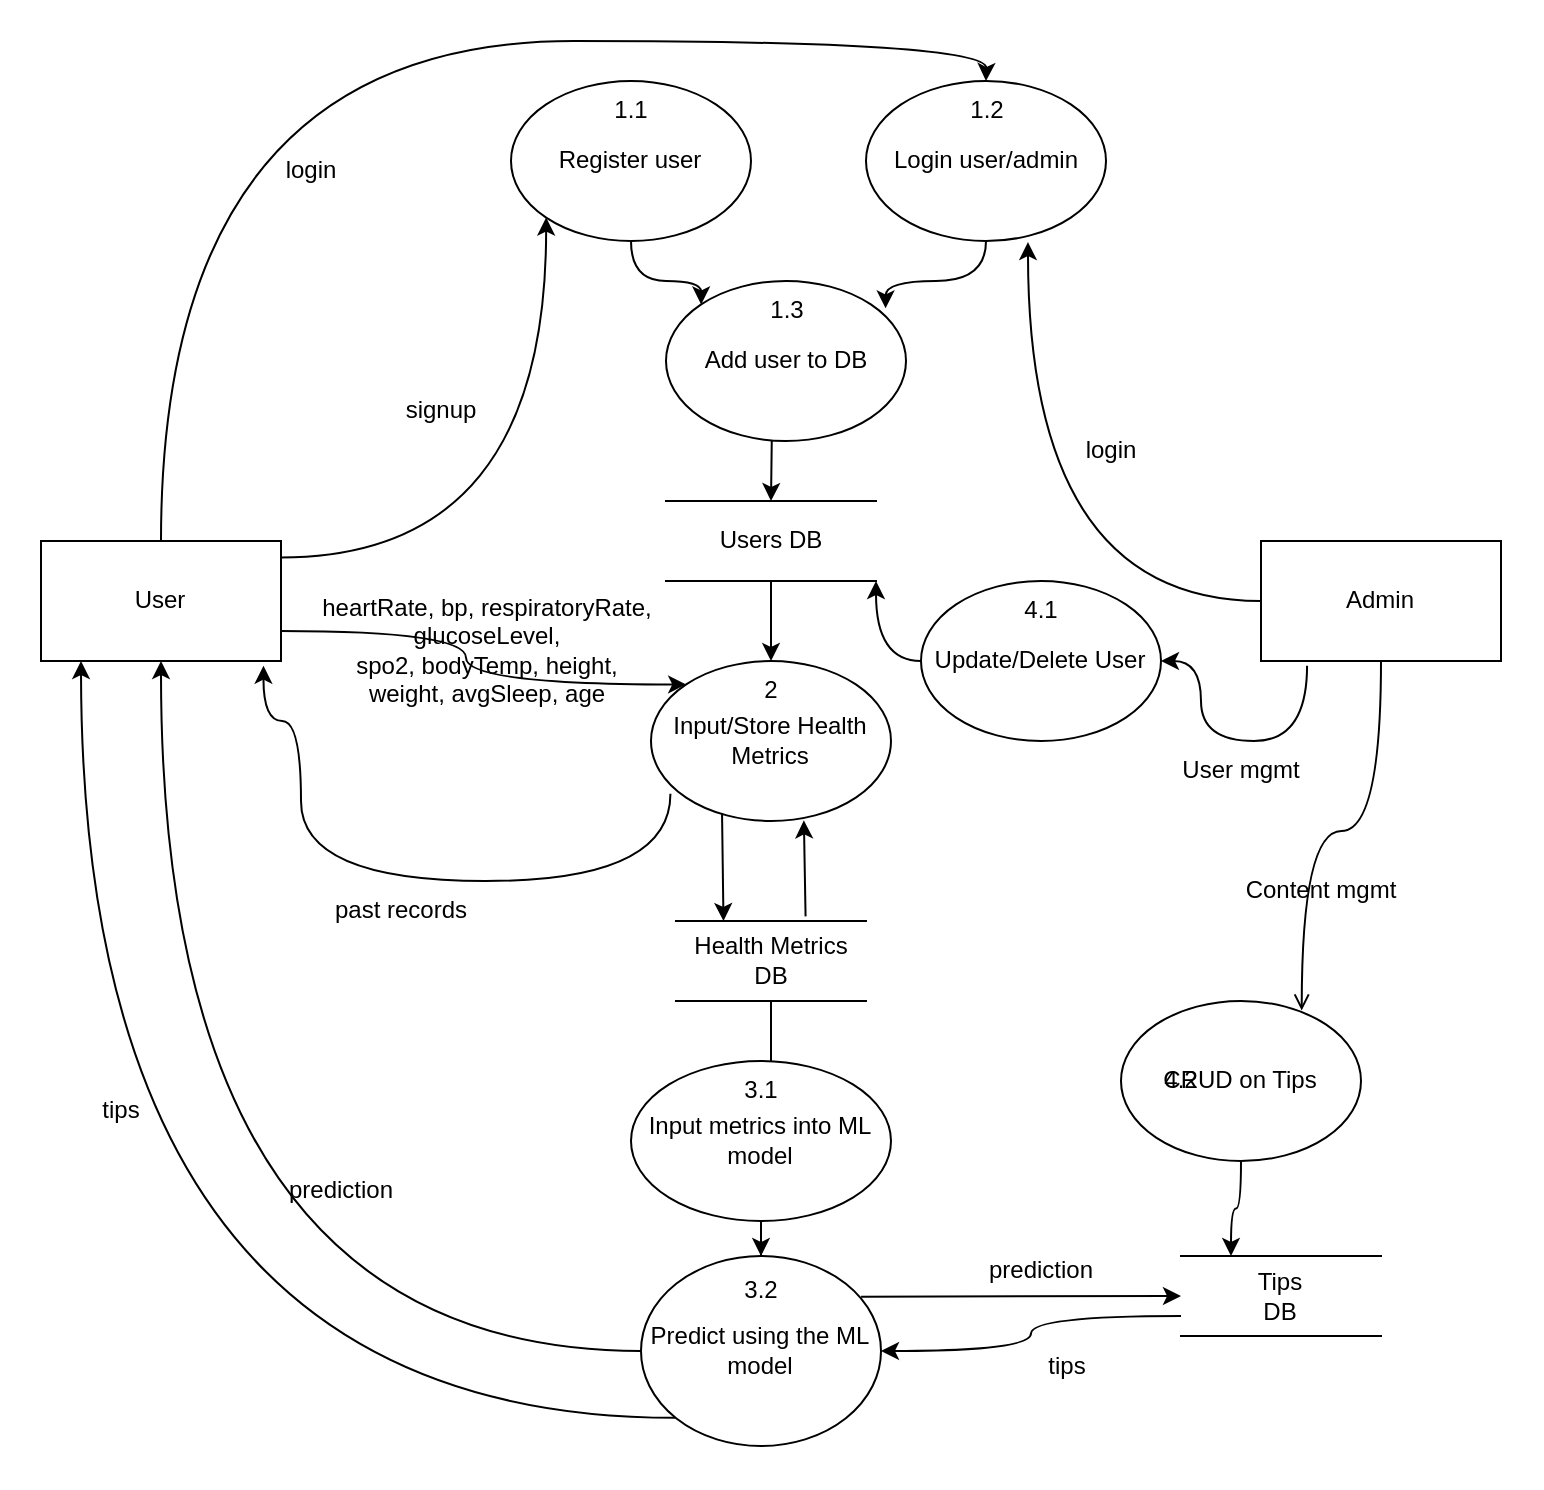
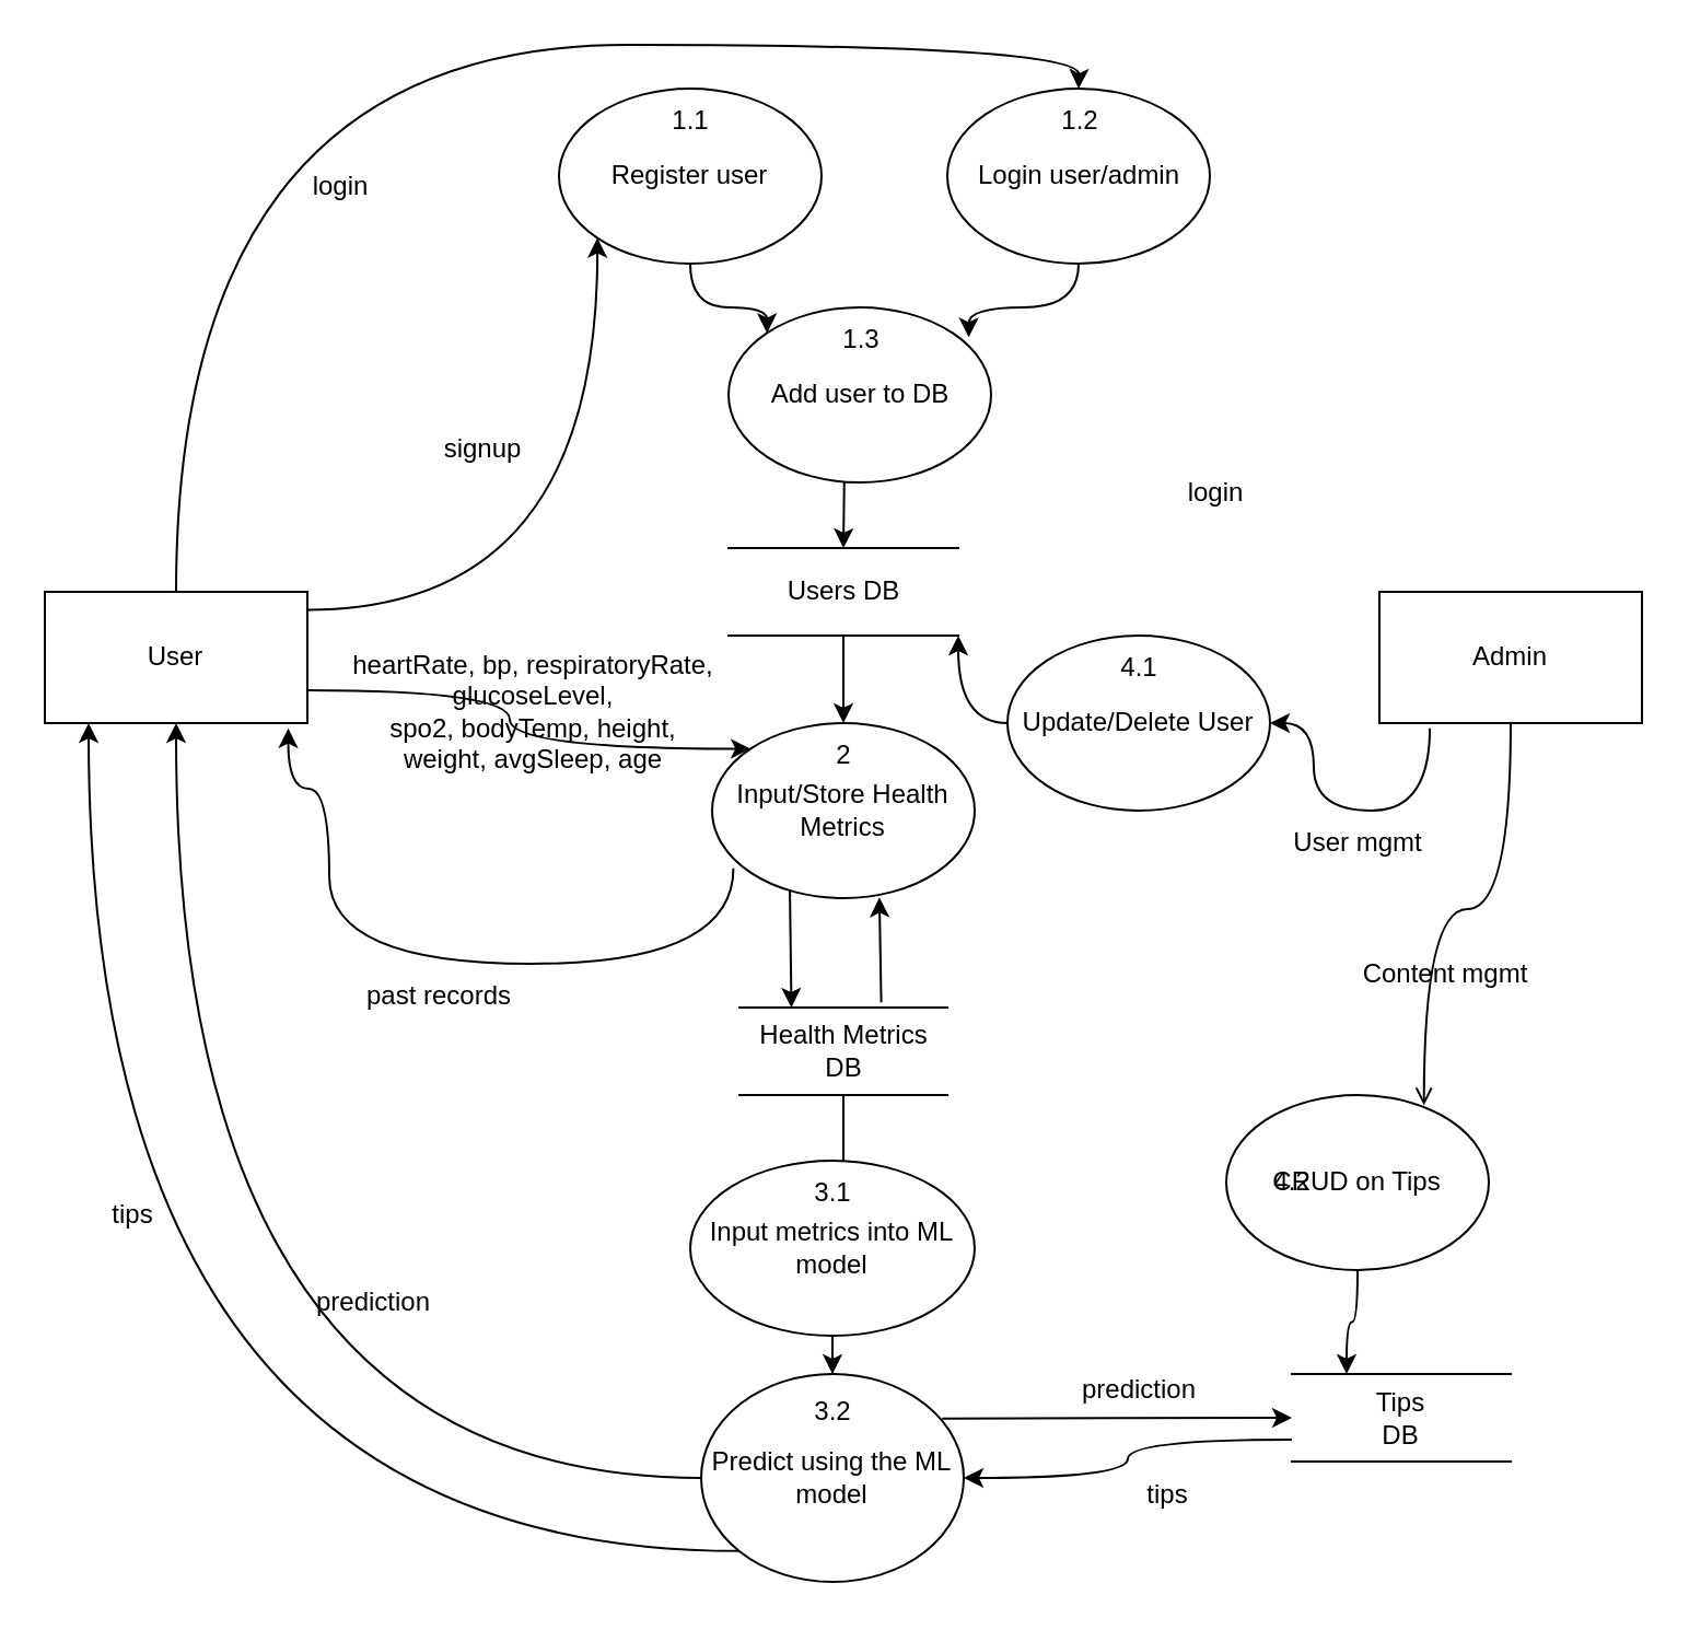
- <mxCell id="5" style="edgeStyle=orthogonalEdgeStyle;rounded=0;orthogonalLoop=1;jettySize=auto;html=1;entryX=0.675;entryY=1.007;entryDx=0;entryDy=0;curved=1;entryPerimeter=0;" parent="1" source="7" target="27" edge="1"><mxGeometry relative="1" as="geometry"><mxPoint x="445" y="130" as="targetPoint" /></mxGeometry></mxCell>
